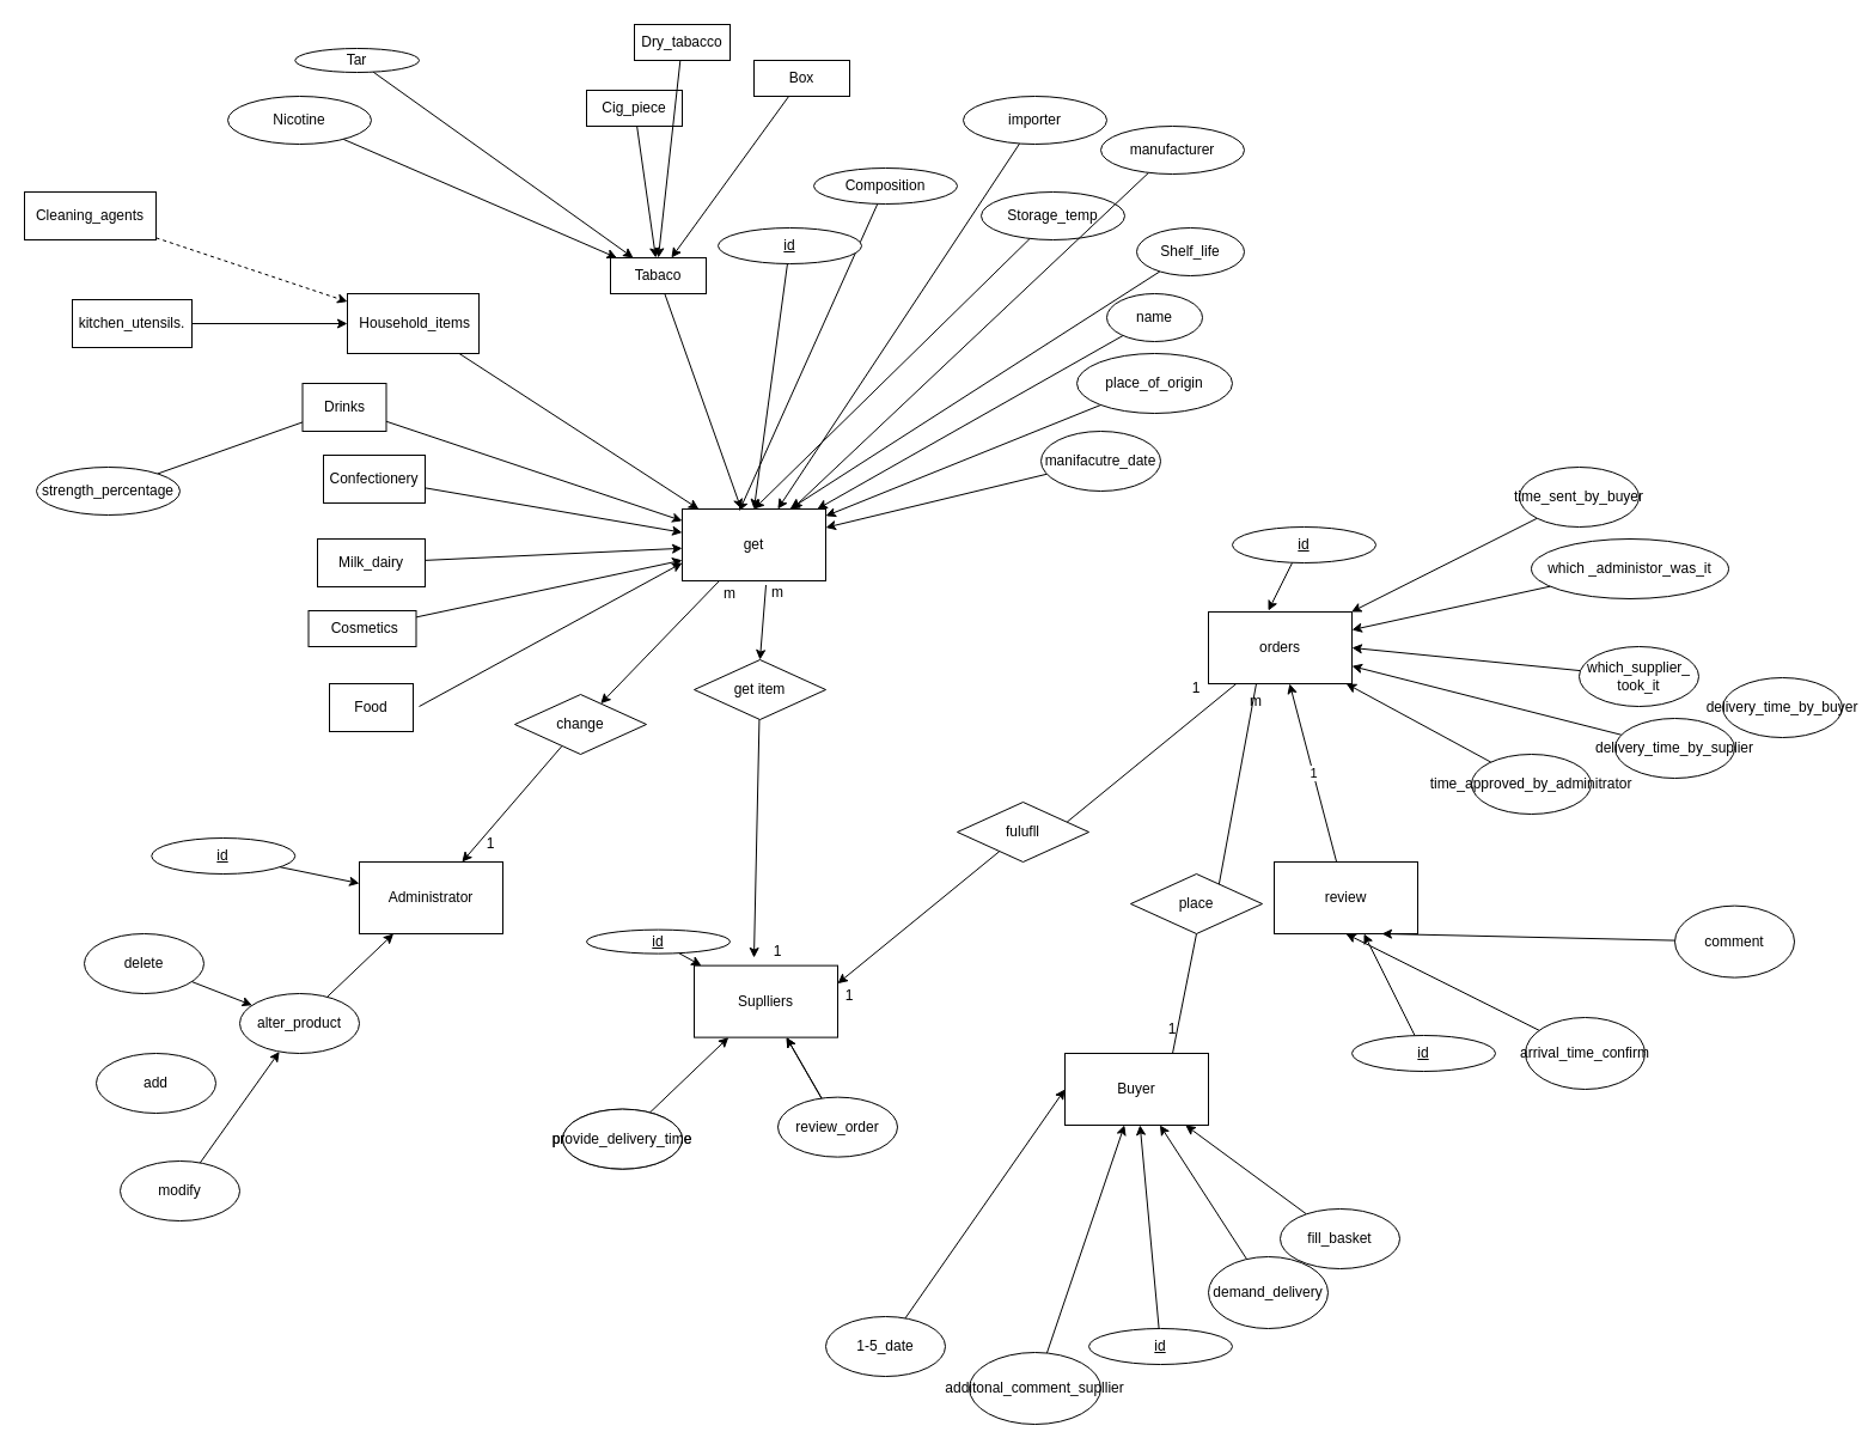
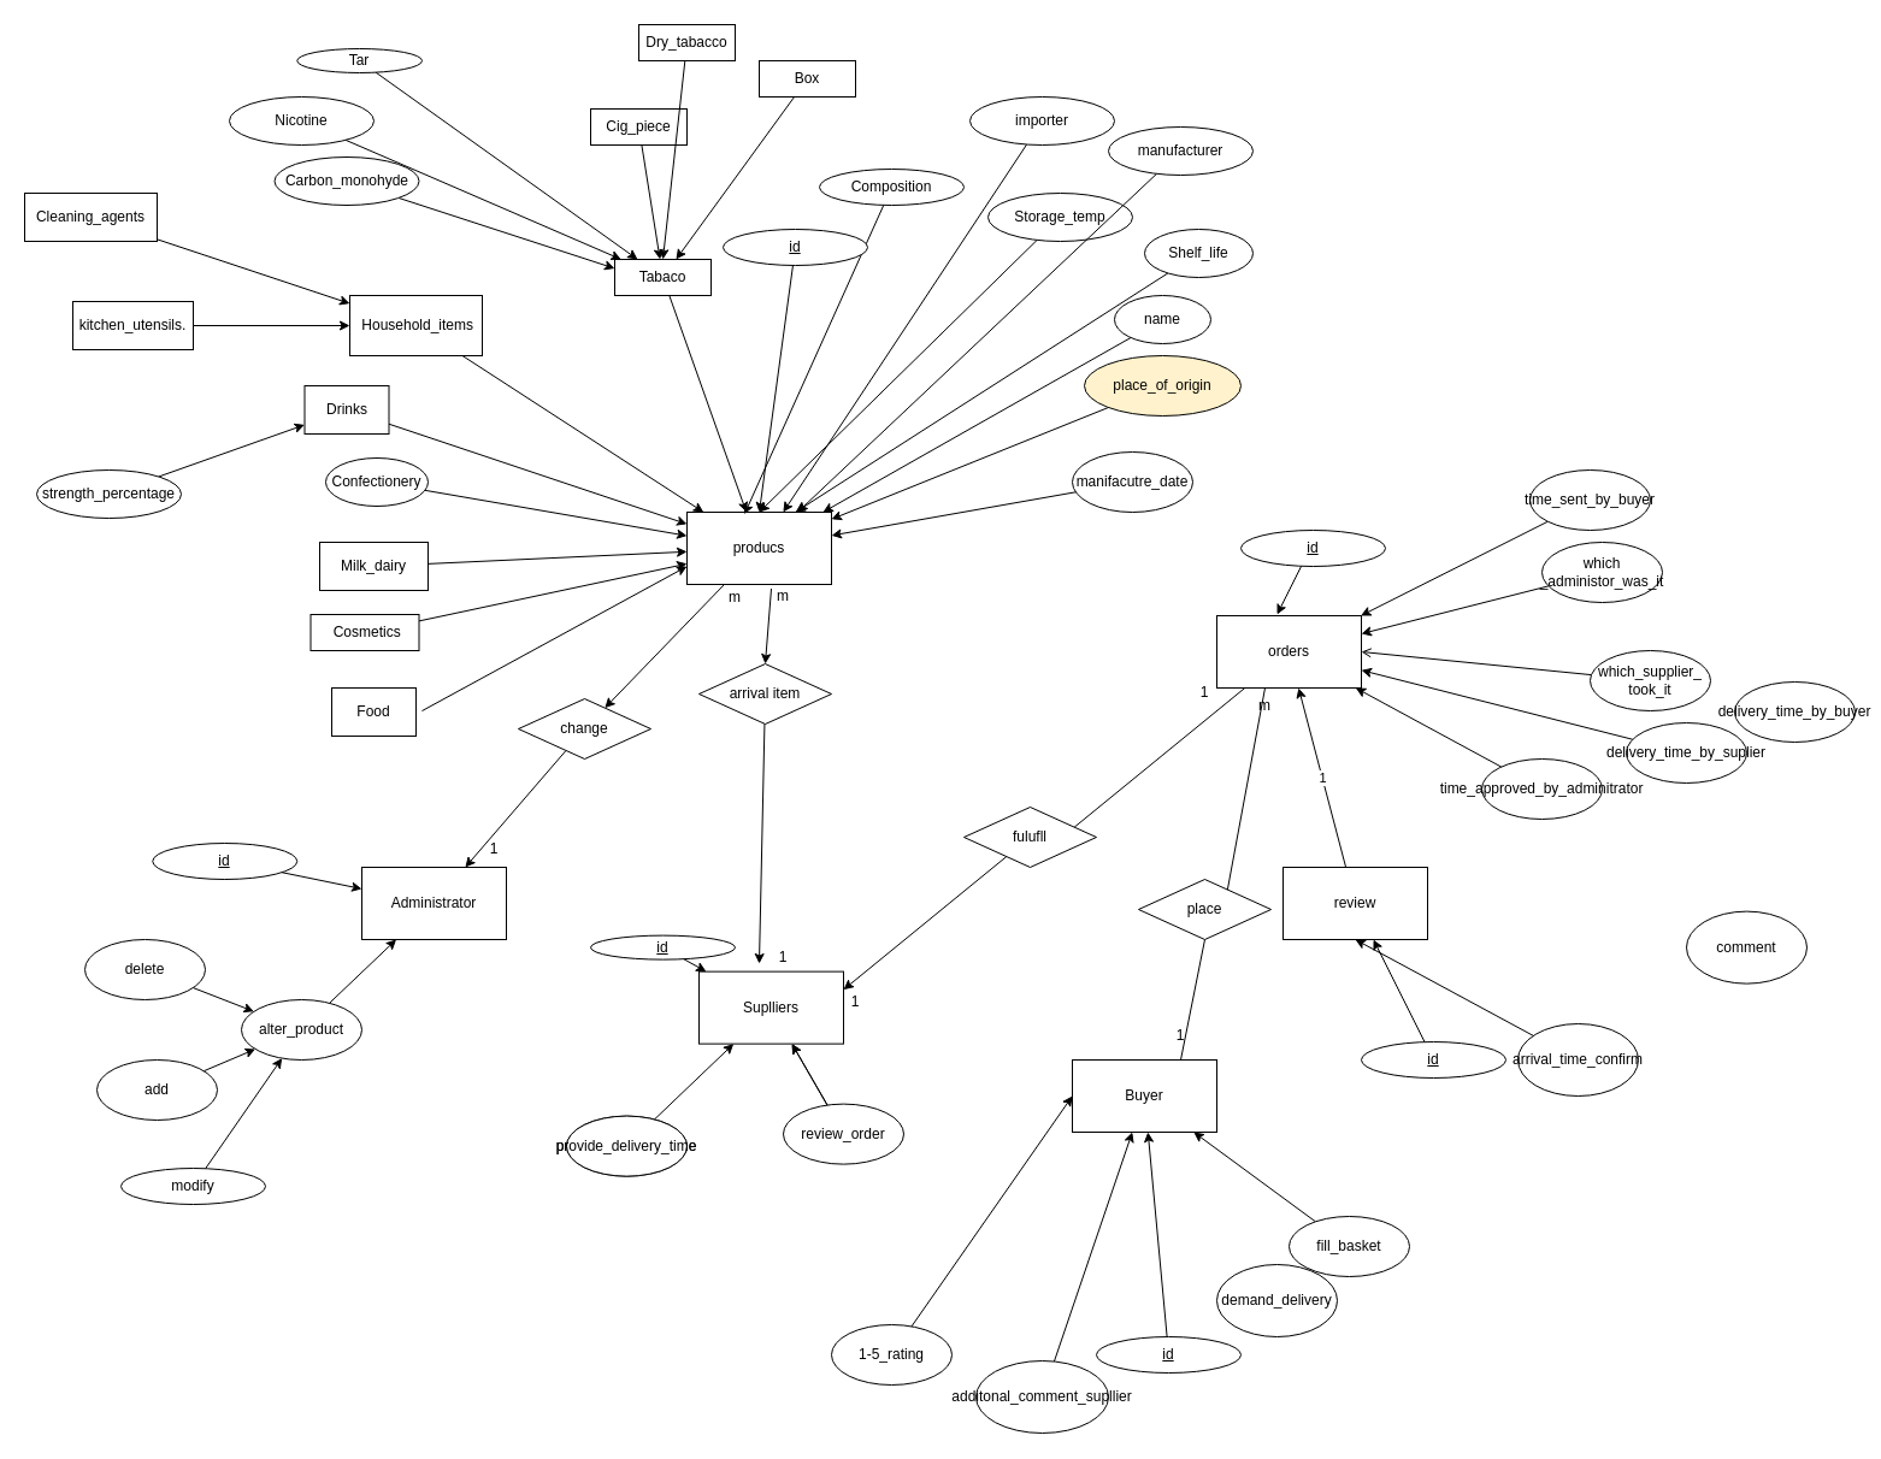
- <mxCell id="19" value="Cig_piece&lt;br&gt;" style="whiteSpace=wrap;html=1;" parent="1" vertex="1"><mxGeometry x="490" y="75" width="80" height="30" as="geometry" /></mxCell>
+ <mxCell id="19" value="Cig_piece&lt;br&gt;" style="whiteSpace=wrap;html=1;" parent="1" vertex="1"><mxGeometry x="490" y="90" width="80" height="30" as="geometry" /></mxCell>
+ <mxCell id="45" value="Carbon_monohyde&lt;br&gt;" style="ellipse;whiteSpace=wrap;html=1;" parent="1" vertex="1"><mxGeometry x="227.5" y="130" width="120" height="40" as="geometry" /></mxCell>
+ <mxCell id="44" style="edgeStyle=none;html=1;entryX=0;entryY=0.25;entryDx=0;entryDy=0;" parent="1" source="45" target="7" edge="1"><mxGeometry relative="1" as="geometry"><mxPoint x="470" y="140" as="targetPoint" /></mxGeometry></mxCell>
- <mxCell id="48" style="edgeStyle=none;html=1;dashed=1;" parent="1" source="49" target="17" edge="1"><mxGeometry relative="1" as="geometry"><mxPoint x="150" y="190" as="targetPoint" /></mxGeometry></mxCell>
+ <mxCell id="48" style="edgeStyle=none;html=1;" parent="1" source="49" target="17" edge="1"><mxGeometry relative="1" as="geometry"><mxPoint x="150" y="190" as="targetPoint" /></mxGeometry></mxCell>
- <mxCell id="35" value="place_of_origin" style="ellipse;whiteSpace=wrap;html=1;" parent="1" vertex="1"><mxGeometry x="900" y="295" width="130" height="50" as="geometry" /></mxCell>
+ <mxCell id="35" value="place_of_origin" style="ellipse;whiteSpace=wrap;html=1;fillColor=#fff2cc;" parent="1" vertex="1"><mxGeometry x="900" y="295" width="130" height="50" as="geometry" /></mxCell>
- <mxCell id="46" style="edgeStyle=none;html=1;endArrow=none;" parent="1" source="47" target="9" edge="1"><mxGeometry relative="1" as="geometry" /></mxCell>
+ <mxCell id="46" style="edgeStyle=none;html=1;" parent="1" source="47" target="9" edge="1"><mxGeometry relative="1" as="geometry" /></mxCell>
- <mxCell id="27" value="manifacutre_date" style="ellipse;whiteSpace=wrap;html=1;" parent="1" vertex="1"><mxGeometry x="870" y="360" width="100" height="50" as="geometry" /></mxCell>
+ <mxCell id="27" value="manifacutre_date" style="ellipse;whiteSpace=wrap;html=1;" parent="1" vertex="1"><mxGeometry x="890" y="375" width="100" height="50" as="geometry" /></mxCell>
- <mxCell id="13" value="Confectionery" style="whiteSpace=wrap;html=1;" parent="1" vertex="1"><mxGeometry x="270" y="380" width="85" height="40" as="geometry" /></mxCell>
+ <mxCell id="13" value="Confectionery" style="ellipse;whiteSpace=wrap;html=1;" parent="1" vertex="1"><mxGeometry x="270" y="380" width="85" height="40" as="geometry" /></mxCell>
- <mxCell id="4" value="get" style="whiteSpace=wrap;html=1;" parent="1" vertex="1"><mxGeometry x="570" y="425" width="120" height="60" as="geometry" /></mxCell>
+ <mxCell id="4" value="producs" style="whiteSpace=wrap;html=1;" parent="1" vertex="1"><mxGeometry x="570" y="425" width="120" height="60" as="geometry" /></mxCell>
- <mxCell id="65" value="which _administor_was_it" style="ellipse;whiteSpace=wrap;html=1;" vertex="1" parent="1"><mxGeometry x="1280" y="450" width="165" height="50" as="geometry" /></mxCell>
+ <mxCell id="65" value="which _administor_was_it" style="ellipse;whiteSpace=wrap;html=1;" vertex="1" parent="1"><mxGeometry x="1280" y="450" width="100" height="50" as="geometry" /></mxCell>
- <mxCell id="66" style="edgeStyle=none;html=1;entryX=1;entryY=0.5;entryDx=0;entryDy=0;" edge="1" parent="1" source="67" target="59"><mxGeometry relative="1" as="geometry" /></mxCell>
+ <mxCell id="66" style="edgeStyle=none;html=1;entryX=1;entryY=0.5;entryDx=0;entryDy=0;endArrow=open;" edge="1" parent="1" source="67" target="59"><mxGeometry relative="1" as="geometry" /></mxCell>
- <mxCell id="104" value="get item" style="rhombus;whiteSpace=wrap;html=1;" vertex="1" parent="1"><mxGeometry x="580" y="551" width="110" height="50" as="geometry" /></mxCell>
+ <mxCell id="104" value="arrival item" style="rhombus;whiteSpace=wrap;html=1;" vertex="1" parent="1"><mxGeometry x="580" y="551" width="110" height="50" as="geometry" /></mxCell>
- <mxCell id="90" style="edgeStyle=none;html=1;entryX=0.75;entryY=1;entryDx=0;entryDy=0;" edge="1" parent="1" source="91" target="87"><mxGeometry relative="1" as="geometry" /></mxCell>
- <mxCell id="93" value="arrival_time_confirm" style="ellipse;whiteSpace=wrap;html=1;" vertex="1" parent="1"><mxGeometry x="1275" y="850" width="100" height="60" as="geometry" /></mxCell>
+ <mxCell id="93" value="arrival_time_confirm" style="ellipse;whiteSpace=wrap;html=1;" vertex="1" parent="1"><mxGeometry x="1260" y="850" width="100" height="60" as="geometry" /></mxCell>
+ <mxCell id="72" style="edgeStyle=none;html=1;" edge="1" parent="1" source="73" target="100"><mxGeometry relative="1" as="geometry" /></mxCell>
- <mxCell id="71" value="modify" style="ellipse;whiteSpace=wrap;html=1;" vertex="1" parent="1"><mxGeometry x="100" y="970" width="100" height="50" as="geometry" /></mxCell>
+ <mxCell id="71" value="modify" style="ellipse;whiteSpace=wrap;html=1;" vertex="1" parent="1"><mxGeometry x="100" y="970" width="120" height="30" as="geometry" /></mxCell>
- <mxCell id="78" style="edgeStyle=none;html=1;" edge="1" parent="1" source="79" target="53"><mxGeometry relative="1" as="geometry" /></mxCell>
- <mxCell id="89" value="1-5_date" style="ellipse;whiteSpace=wrap;html=1;" vertex="1" parent="1"><mxGeometry x="690" y="1100" width="100" height="50" as="geometry" /></mxCell>
+ <mxCell id="89" value="1-5_rating" style="ellipse;whiteSpace=wrap;html=1;" vertex="1" parent="1"><mxGeometry x="690" y="1100" width="100" height="50" as="geometry" /></mxCell>
